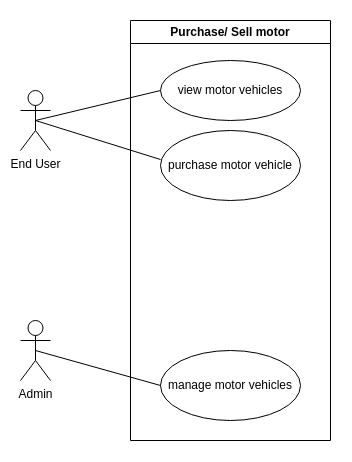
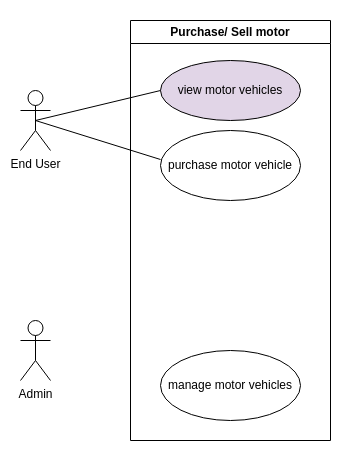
- <mxCell id="4" value="view motor vehicles" style="ellipse;whiteSpace=wrap;html=1;" vertex="1" parent="3"><mxGeometry x="30" y="40" width="140" height="60" as="geometry" /></mxCell>
+ <mxCell id="4" value="view motor vehicles" style="ellipse;whiteSpace=wrap;html=1;fillColor=#e1d5e7;" vertex="1" parent="3"><mxGeometry x="30" y="40" width="140" height="60" as="geometry" /></mxCell>
- <mxCell id="10" value="" style="endArrow=none;html=1;rounded=0;entryX=0;entryY=0.5;entryDx=0;entryDy=0;exitX=0.5;exitY=0.5;exitDx=0;exitDy=0;exitPerimeter=0;" edge="1" parent="1" source="8" target="6"><mxGeometry width="50" height="50" relative="1" as="geometry"><mxPoint x="45" y="360" as="sourcePoint" /><mxPoint x="171" y="323" as="targetPoint" /></mxGeometry></mxCell>
